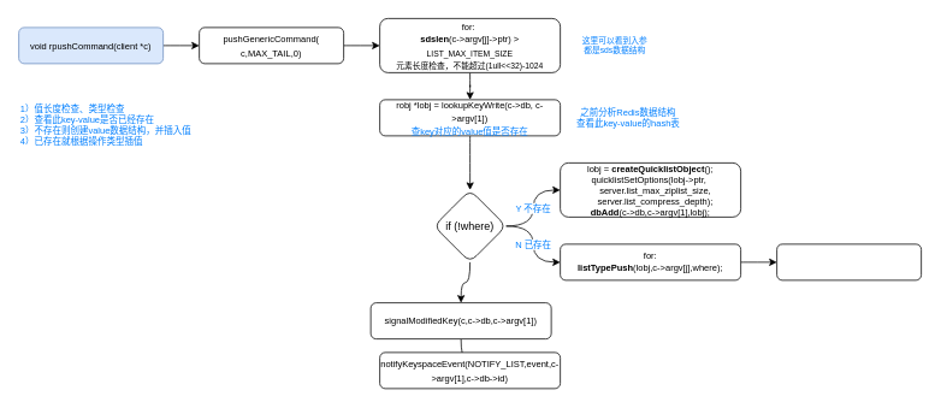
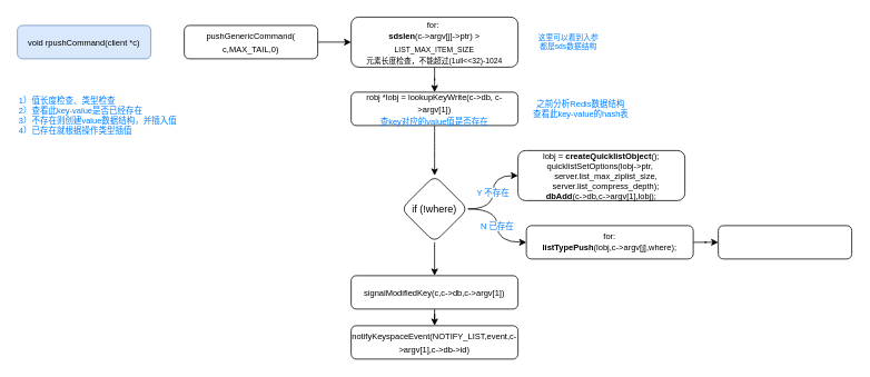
- <mxCell id="2" value="" style="edgeStyle=orthogonalEdgeStyle;rounded=0;orthogonalLoop=1;jettySize=auto;html=1;fontSize=10;curved=1;" edge="1" parent="1" source="3" target="5"><mxGeometry relative="1" as="geometry" /></mxCell>
- <mxCell id="19" value="&lt;font&gt;&lt;div style=&quot;font-size: 10px&quot;&gt;for:&lt;/div&gt;&lt;div&gt;&lt;span style=&quot;font-size: 10px&quot;&gt;&lt;b&gt;listTypePush&lt;/b&gt;(lobj,c-&amp;gt;argv[j],where);&lt;/span&gt;&lt;br&gt;&lt;/div&gt;&lt;/font&gt;" style="rounded=1;whiteSpace=wrap;html=1;" vertex="1" parent="1"><mxGeometry x="620" y="270" width="200" height="40" as="geometry" /></mxCell>
+ <mxCell id="19" value="&lt;font&gt;&lt;div style=&quot;font-size: 10px&quot;&gt;for:&lt;/div&gt;&lt;div&gt;&lt;span style=&quot;font-size: 10px&quot;&gt;&lt;b&gt;listTypePush&lt;/b&gt;(lobj,c-&amp;gt;argv[j],where);&lt;/span&gt;&lt;br&gt;&lt;/div&gt;&lt;/font&gt;" style="rounded=1;whiteSpace=wrap;html=1;" vertex="1" parent="1"><mxGeometry x="630" y="270" width="200" height="40" as="geometry" /></mxCell>
- <mxCell id="21" value="&lt;font&gt;&lt;div&gt;&lt;span style=&quot;font-size: 10px&quot;&gt;signalModifiedKey(c,c-&amp;gt;db,c-&amp;gt;argv[1])&lt;/span&gt;&lt;br&gt;&lt;/div&gt;&lt;/font&gt;" style="rounded=1;whiteSpace=wrap;html=1;" vertex="1" parent="1"><mxGeometry x="410" y="335" width="200" height="40" as="geometry" /></mxCell>
+ <mxCell id="21" value="&lt;font&gt;&lt;div&gt;&lt;span style=&quot;font-size: 10px&quot;&gt;signalModifiedKey(c,c-&amp;gt;db,c-&amp;gt;argv[1])&lt;/span&gt;&lt;br&gt;&lt;/div&gt;&lt;/font&gt;" style="rounded=1;whiteSpace=wrap;html=1;" vertex="1" parent="1"><mxGeometry x="420" y="330" width="200" height="40" as="geometry" /></mxCell>
